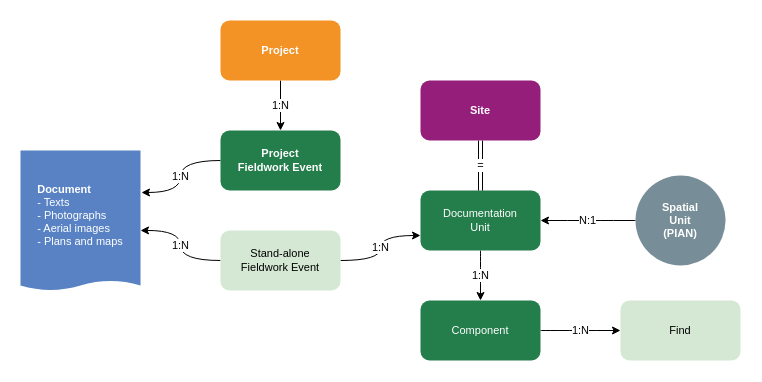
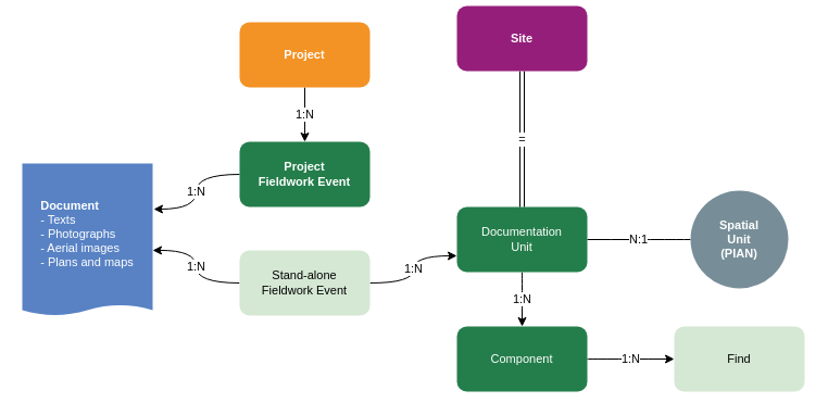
- <mxCell id="14" value="Site" style="rounded=1;whiteSpace=wrap;html=1;fontStyle=1;fillColor=#951E7A;strokeColor=none;fontFamily=Helvetica;fontSize=11;fontColor=#FFFFFF;" parent="1" vertex="1"><mxGeometry x="420" y="80" width="120" height="60" as="geometry" /></mxCell>
+ <mxCell id="14" value="Site" style="rounded=1;whiteSpace=wrap;html=1;fontStyle=1;fillColor=#951E7A;strokeColor=none;fontFamily=Helvetica;fontSize=11;fontColor=#FFFFFF;" parent="1" vertex="1"><mxGeometry x="420" y="5" width="120" height="60" as="geometry" /></mxCell>
- <mxCell id="6" value="N:1" style="edgeStyle=orthogonalEdgeStyle;curved=1;rounded=0;orthogonalLoop=1;jettySize=auto;html=1;entryX=1;entryY=0.5;entryDx=0;entryDy=0;exitX=0;exitY=0.5;exitDx=0;exitDy=0;fontFamily=Helvetica;fontSize=11;fontColor=#000000;" parent="1" source="9" target="8" edge="1"><mxGeometry relative="1" as="geometry"><mxPoint x="560" y="270" as="sourcePoint" /></mxGeometry></mxCell>
+ <mxCell id="6" value="N:1" style="edgeStyle=orthogonalEdgeStyle;curved=1;rounded=0;orthogonalLoop=1;jettySize=auto;html=1;entryX=1;entryY=0.5;entryDx=0;entryDy=0;exitX=0;exitY=0.5;exitDx=0;exitDy=0;fontFamily=Helvetica;fontSize=11;fontColor=#000000;endArrow=none;" parent="1" source="9" target="8" edge="1"><mxGeometry relative="1" as="geometry"><mxPoint x="560" y="270" as="sourcePoint" /></mxGeometry></mxCell>
